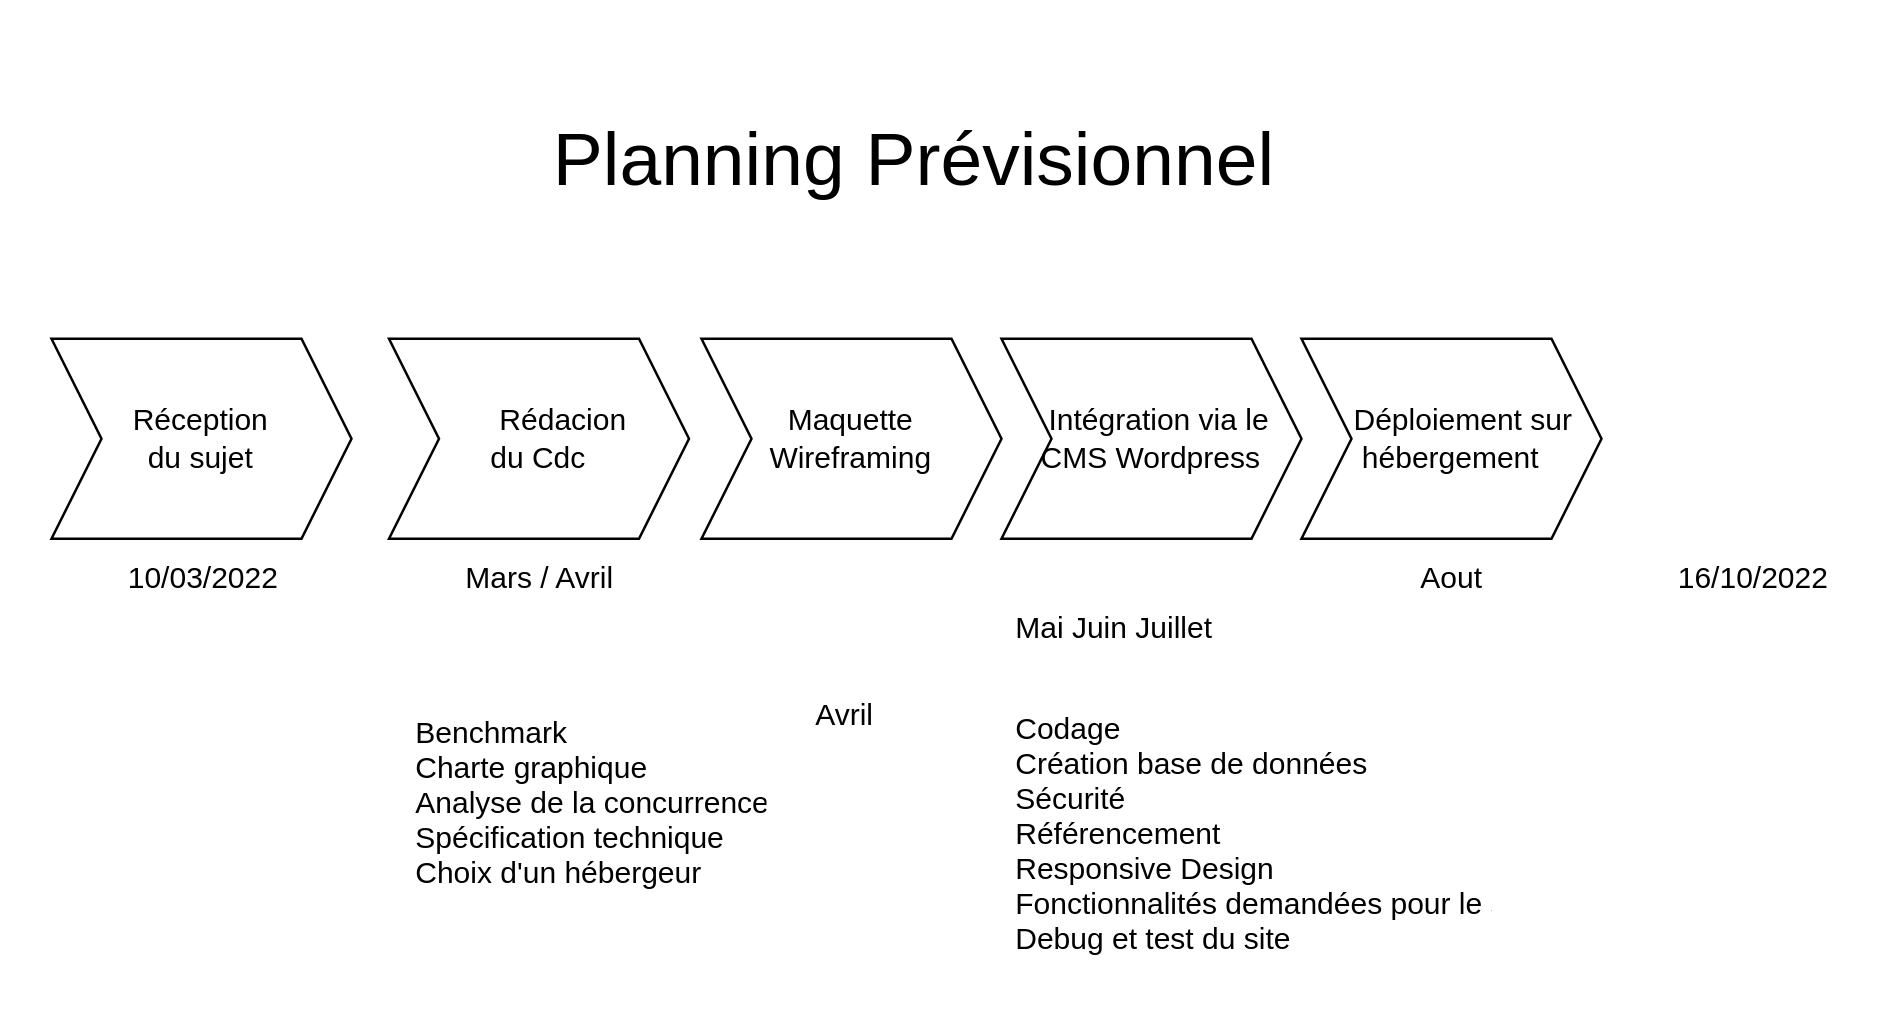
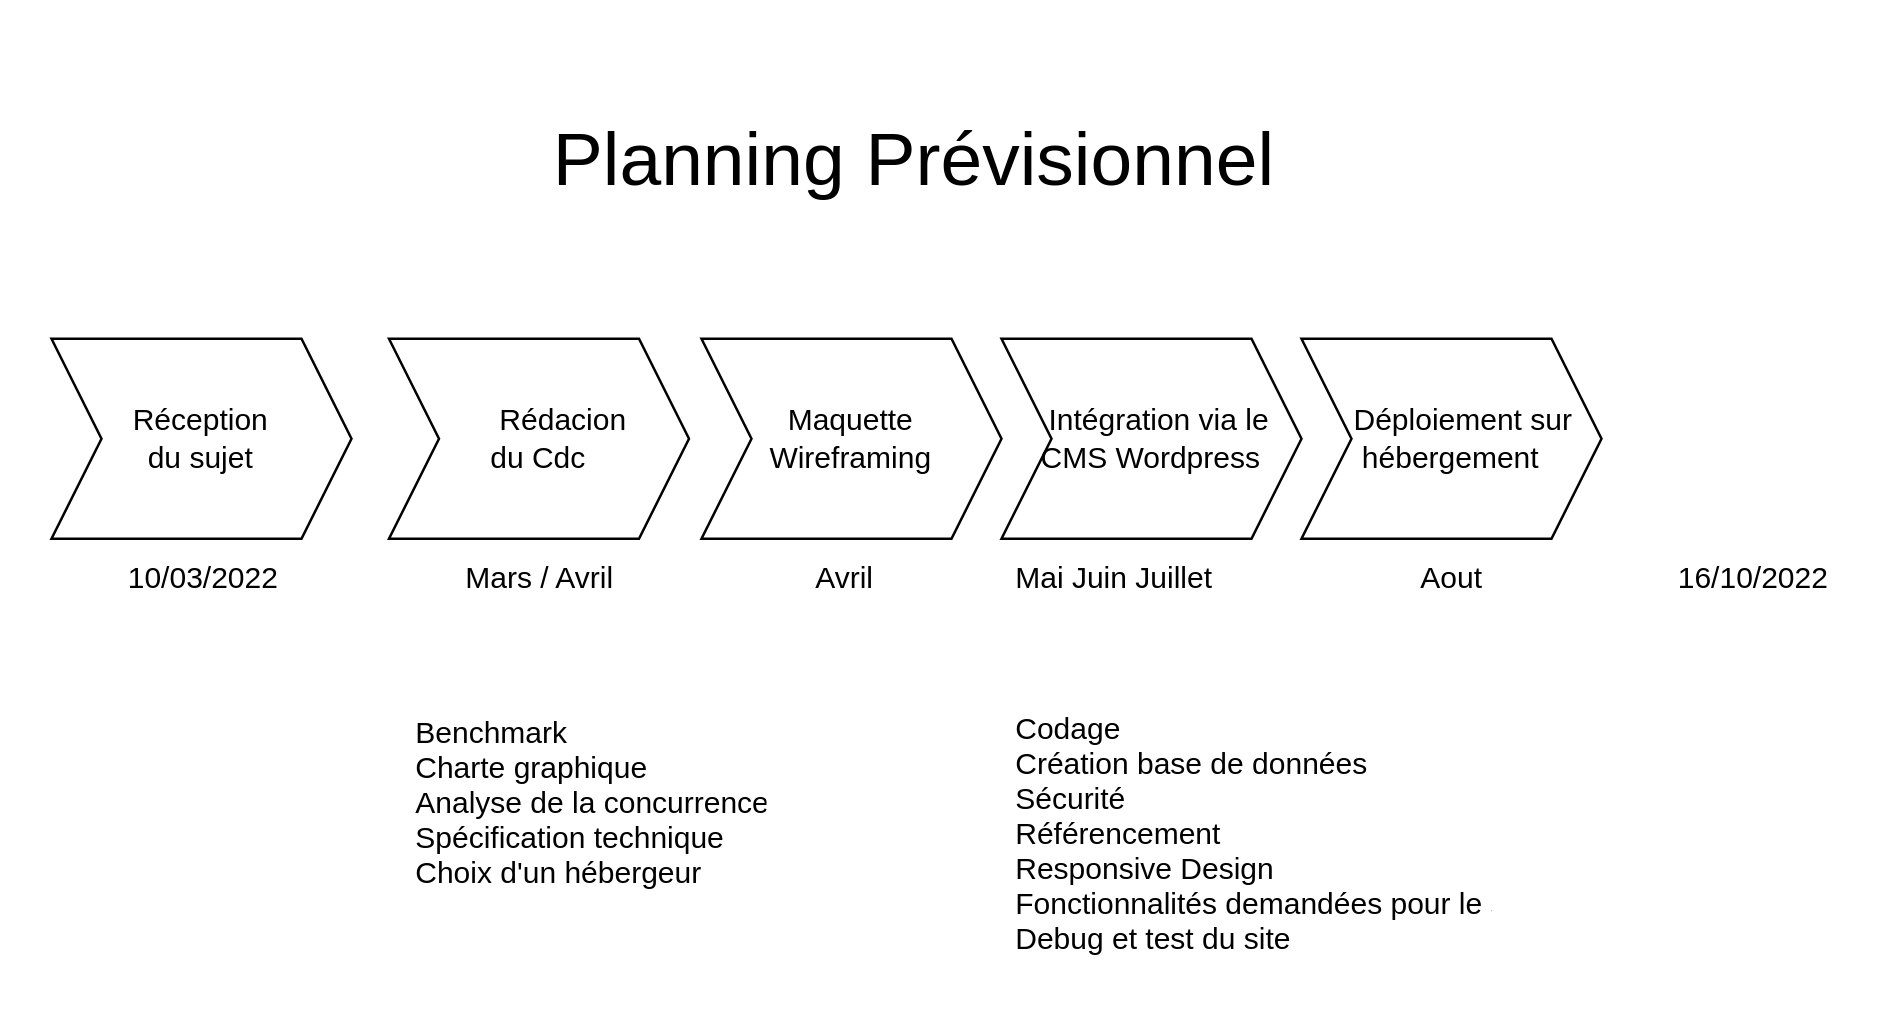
- <mxCell id="10" value="Mai Juin Juillet" style="text;strokeColor=none;fillColor=none;align=left;verticalAlign=middle;spacingLeft=4;spacingRight=4;overflow=hidden;points=[[0,0.5],[1,0.5]];portConstraint=eastwest;rotatable=0;" vertex="1" parent="1"><mxGeometry x="400" y="235" width="96" height="30" as="geometry" /></mxCell>
+ <mxCell id="10" value="Mai Juin Juillet" style="text;strokeColor=none;fillColor=none;align=left;verticalAlign=middle;spacingLeft=4;spacingRight=4;overflow=hidden;points=[[0,0.5],[1,0.5]];portConstraint=eastwest;rotatable=0;" vertex="1" parent="1"><mxGeometry x="400" y="215" width="96" height="30" as="geometry" /></mxCell>
- <mxCell id="9" value="Avril" style="text;strokeColor=none;fillColor=none;align=left;verticalAlign=middle;spacingLeft=4;spacingRight=4;overflow=hidden;points=[[0,0.5],[1,0.5]];portConstraint=eastwest;rotatable=0;" vertex="1" parent="1"><mxGeometry x="320" y="270" width="40" height="30" as="geometry" /></mxCell>
+ <mxCell id="9" value="Avril" style="text;strokeColor=none;fillColor=none;align=left;verticalAlign=middle;spacingLeft=4;spacingRight=4;overflow=hidden;points=[[0,0.5],[1,0.5]];portConstraint=eastwest;rotatable=0;" vertex="1" parent="1"><mxGeometry x="320" y="215" width="40" height="30" as="geometry" /></mxCell>
